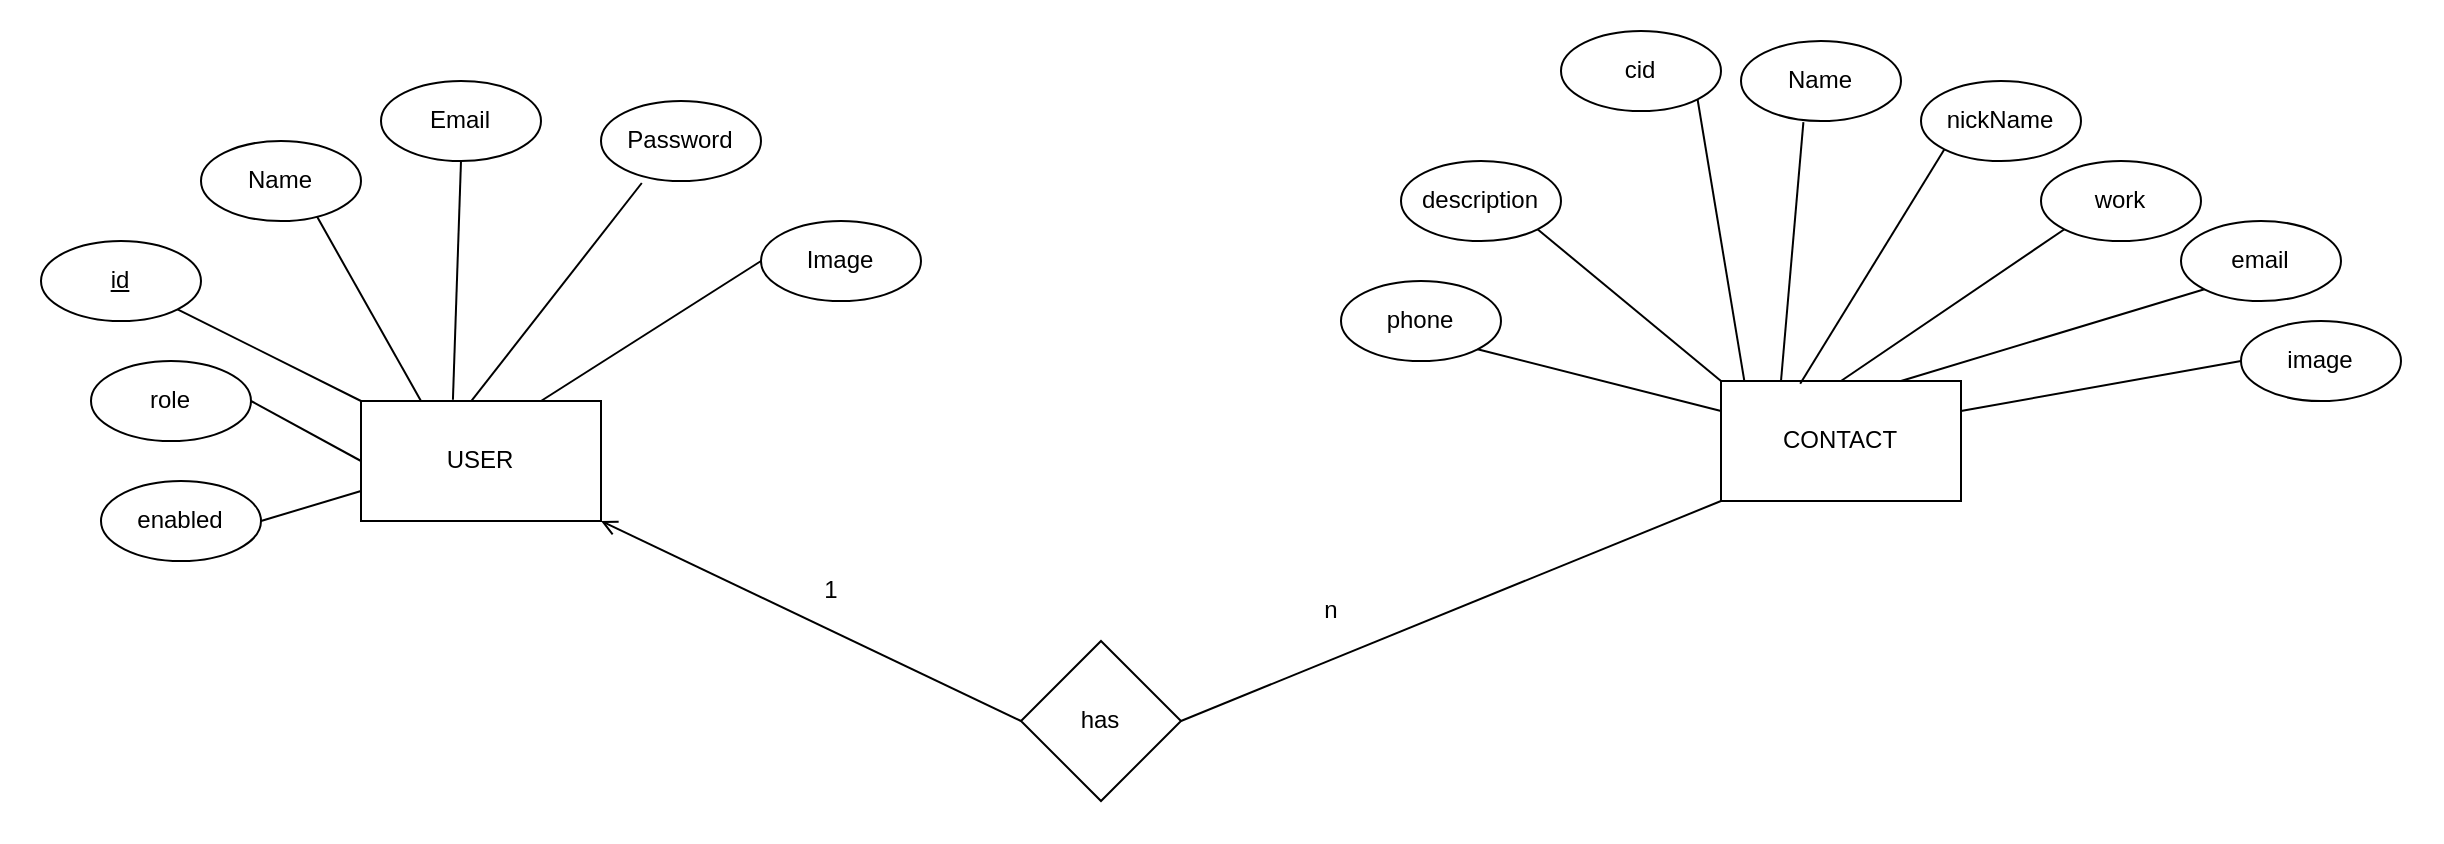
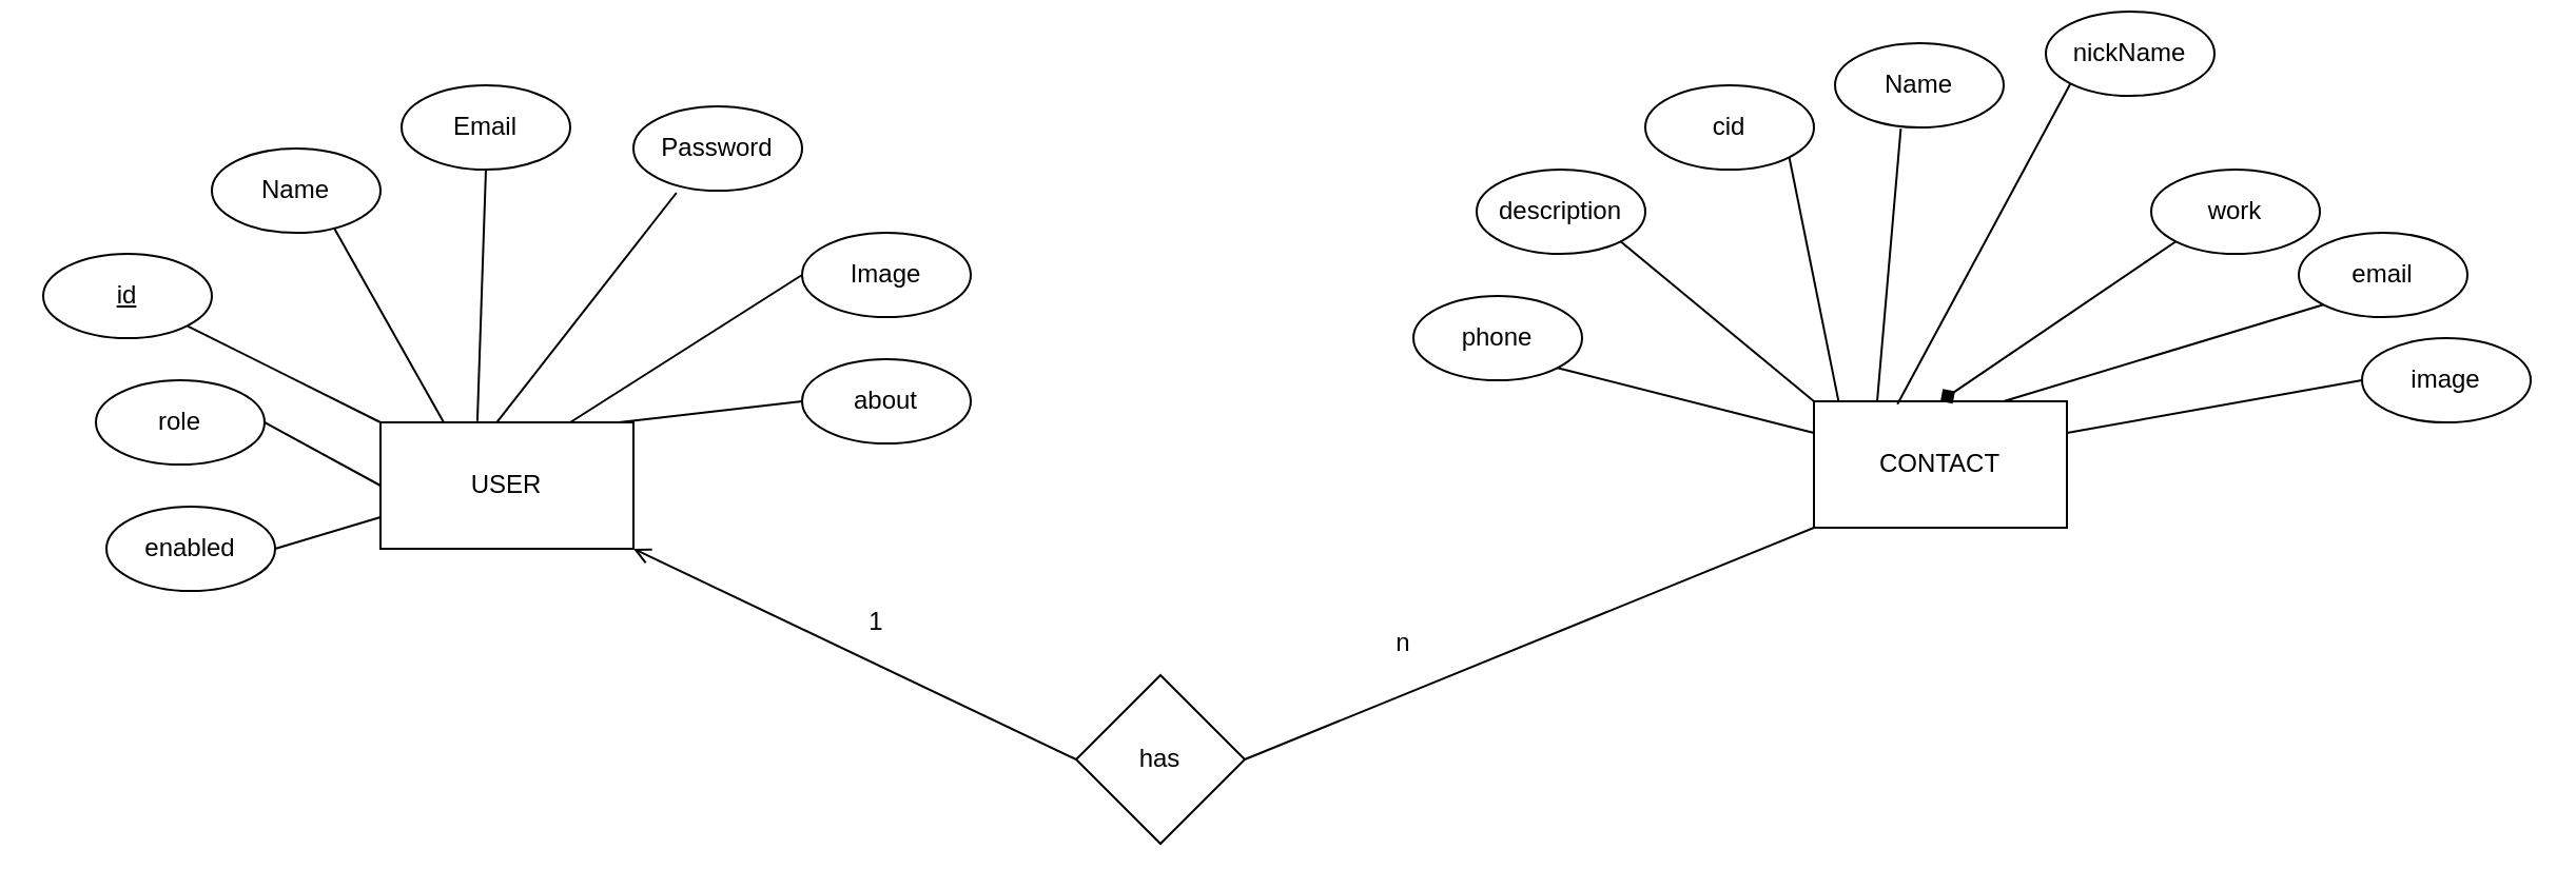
- <mxCell id="26" value="cid" style="ellipse;whiteSpace=wrap;html=1;" parent="1" vertex="1"><mxGeometry x="780" y="15" width="80" height="40" as="geometry" /></mxCell>
+ <mxCell id="26" value="cid" style="ellipse;whiteSpace=wrap;html=1;" parent="1" vertex="1"><mxGeometry x="780" y="40" width="80" height="40" as="geometry" /></mxCell>
- <mxCell id="24" value="nickName" style="ellipse;whiteSpace=wrap;html=1;" parent="1" vertex="1"><mxGeometry x="960" y="40" width="80" height="40" as="geometry" /></mxCell>
+ <mxCell id="24" value="nickName" style="ellipse;whiteSpace=wrap;html=1;" parent="1" vertex="1"><mxGeometry x="970" y="5" width="80" height="40" as="geometry" /></mxCell>
- <mxCell id="33" value="" style="endArrow=none;html=1;rounded=0;exitX=0;exitY=1;exitDx=0;exitDy=0;entryX=0.5;entryY=0;entryDx=0;entryDy=0;" parent="1" source="23" target="2" edge="1"><mxGeometry width="50" height="50" relative="1" as="geometry"><mxPoint x="790" y="306" as="sourcePoint" /><mxPoint x="680" y="360" as="targetPoint" /></mxGeometry></mxCell>
+ <mxCell id="33" value="" style="endArrow=diamond;html=1;rounded=0;exitX=0;exitY=1;exitDx=0;exitDy=0;entryX=0.5;entryY=0;entryDx=0;entryDy=0;" parent="1" source="23" target="2" edge="1"><mxGeometry width="50" height="50" relative="1" as="geometry"><mxPoint x="790" y="306" as="sourcePoint" /><mxPoint x="680" y="360" as="targetPoint" /></mxGeometry></mxCell>
+ <mxCell id="3" value="about" style="ellipse;whiteSpace=wrap;html=1;" parent="1" vertex="1"><mxGeometry x="380" y="170" width="80" height="40" as="geometry" /></mxCell>
+ <mxCell id="15" value="" style="endArrow=none;html=1;rounded=0;entryX=0.87;entryY=0.017;entryDx=0;entryDy=0;exitX=0;exitY=0.5;exitDx=0;exitDy=0;entryPerimeter=0;" parent="1" source="3" target="16" edge="1"><mxGeometry width="50" height="50" relative="1" as="geometry"><mxPoint x="220" y="200" as="sourcePoint" /><mxPoint x="380" y="130" as="targetPoint" /></mxGeometry></mxCell>
